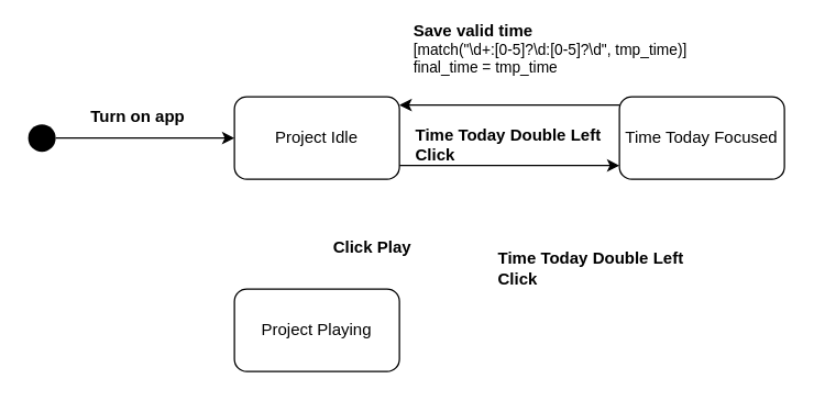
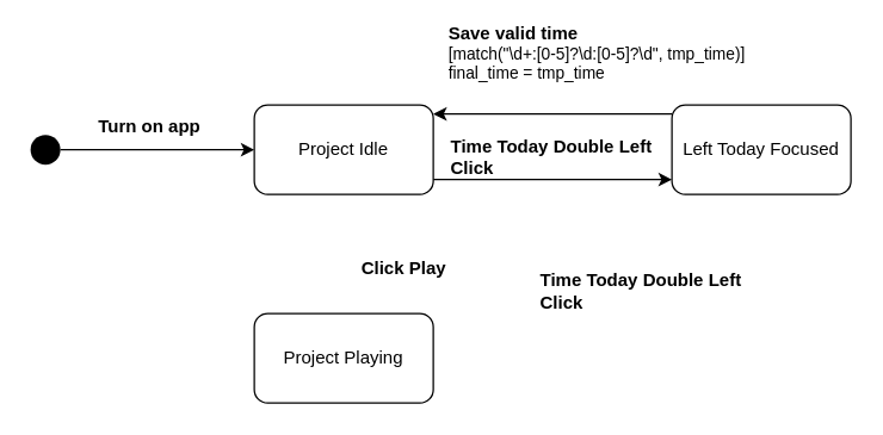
- <mxCell id="9" value="Time Today Focused" style="rounded=1;whiteSpace=wrap;html=1;" vertex="1" parent="1"><mxGeometry x="450" y="70" width="120" height="60" as="geometry" /></mxCell>
+ <mxCell id="9" value="Left Today Focused" style="rounded=1;whiteSpace=wrap;html=1;" vertex="1" parent="1"><mxGeometry x="450" y="70" width="120" height="60" as="geometry" /></mxCell>
